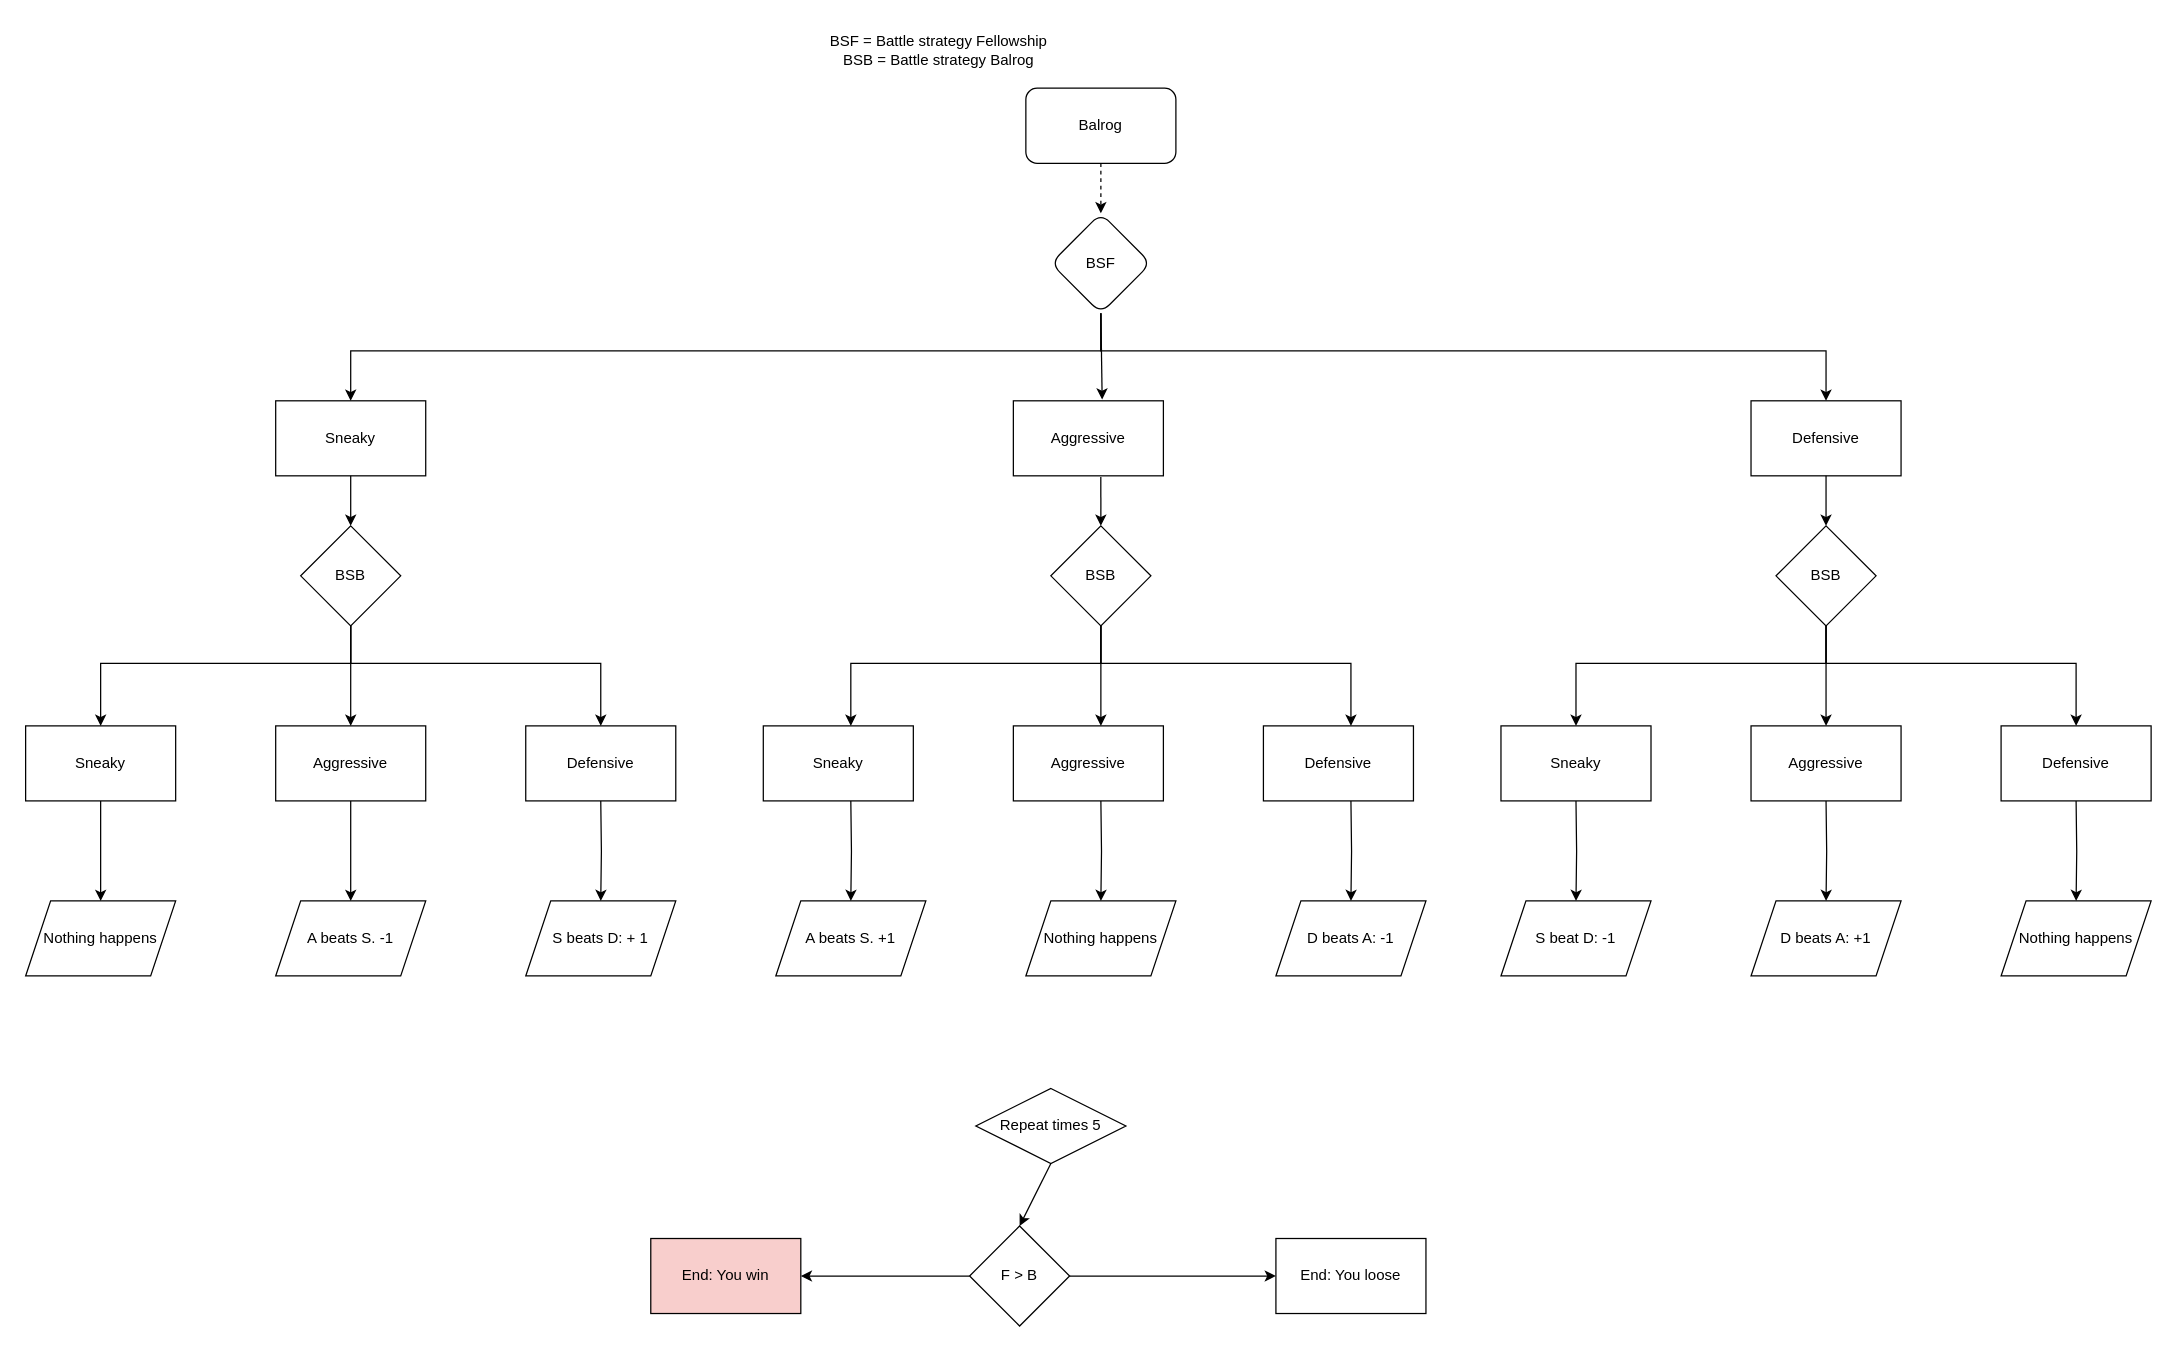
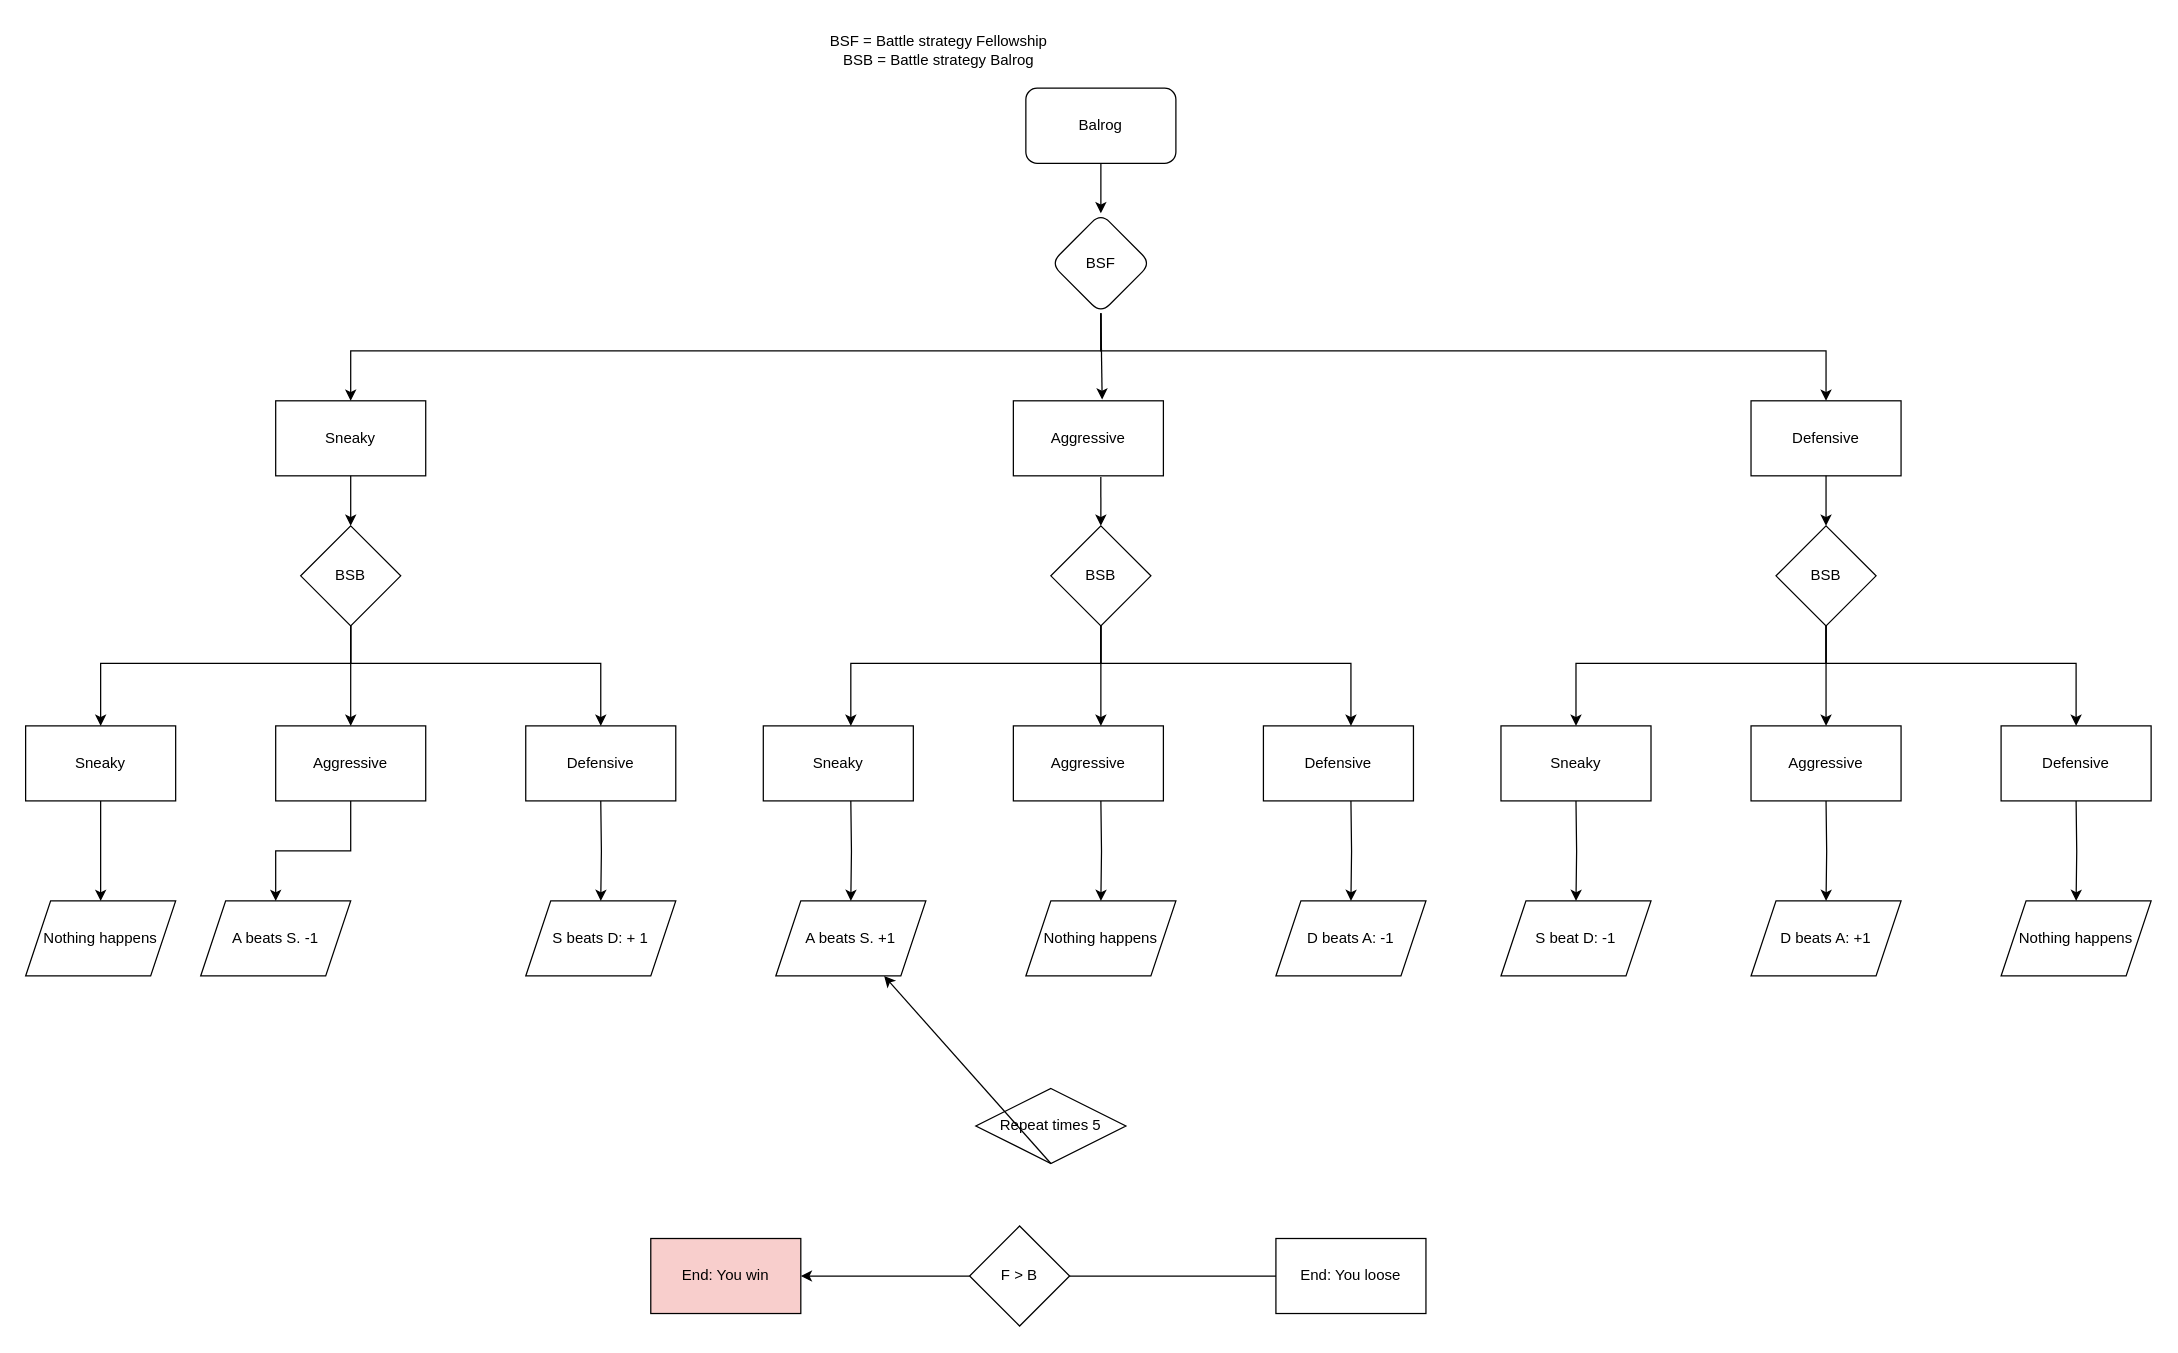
- <mxCell id="2" value="" style="edgeStyle=orthogonalEdgeStyle;rounded=0;orthogonalLoop=1;jettySize=auto;html=1;dashed=1;" edge="1" parent="1" source="3" target="4"><mxGeometry relative="1" as="geometry" /></mxCell>
+ <mxCell id="2" value="" style="edgeStyle=orthogonalEdgeStyle;rounded=0;orthogonalLoop=1;jettySize=auto;html=1;" edge="1" parent="1" source="3" target="4"><mxGeometry relative="1" as="geometry" /></mxCell>
- <mxCell id="39" value="A beats S. -1" style="shape=parallelogram;perimeter=parallelogramPerimeter;whiteSpace=wrap;html=1;fixedSize=1;rounded=0;" vertex="1" parent="1"><mxGeometry x="220" y="720" width="120" height="60" as="geometry" /></mxCell>
+ <mxCell id="39" value="A beats S. -1" style="shape=parallelogram;perimeter=parallelogramPerimeter;whiteSpace=wrap;html=1;fixedSize=1;rounded=0;" vertex="1" parent="1"><mxGeometry x="160" y="720" width="120" height="60" as="geometry" /></mxCell>
- <mxCell id="60" value="" style="endArrow=classic;html=1;rounded=0;exitX=0.5;exitY=1;exitDx=0;exitDy=0;entryX=0.5;entryY=0;entryDx=0;entryDy=0;" edge="1" parent="1" source="54" target="55"><mxGeometry width="50" height="50" relative="1" as="geometry"><mxPoint x="720" y="950" as="sourcePoint" /><mxPoint x="840" y="970" as="targetPoint" /></mxGeometry></mxCell>
+ <mxCell id="60" value="" style="endArrow=classic;html=1;rounded=0;exitX=0.5;exitY=1;exitDx=0;exitDy=0;" edge="1" parent="1" source="54" target="43"><mxGeometry width="50" height="50" relative="1" as="geometry"><mxPoint x="720" y="950" as="sourcePoint" /><mxPoint x="840" y="970" as="targetPoint" /></mxGeometry></mxCell>
- <mxCell id="59" value="" style="endArrow=classic;html=1;rounded=0;exitX=1;exitY=0.5;exitDx=0;exitDy=0;entryX=0;entryY=0.5;entryDx=0;entryDy=0;" edge="1" parent="1" source="55" target="58"><mxGeometry width="50" height="50" relative="1" as="geometry"><mxPoint x="720" y="940" as="sourcePoint" /><mxPoint x="770" y="890" as="targetPoint" /></mxGeometry></mxCell>
+ <mxCell id="59" value="" style="endArrow=none;html=1;rounded=0;exitX=1;exitY=0.5;exitDx=0;exitDy=0;entryX=0;entryY=0.5;entryDx=0;entryDy=0;" edge="1" parent="1" source="55" target="58"><mxGeometry width="50" height="50" relative="1" as="geometry"><mxPoint x="720" y="940" as="sourcePoint" /><mxPoint x="770" y="890" as="targetPoint" /></mxGeometry></mxCell>
